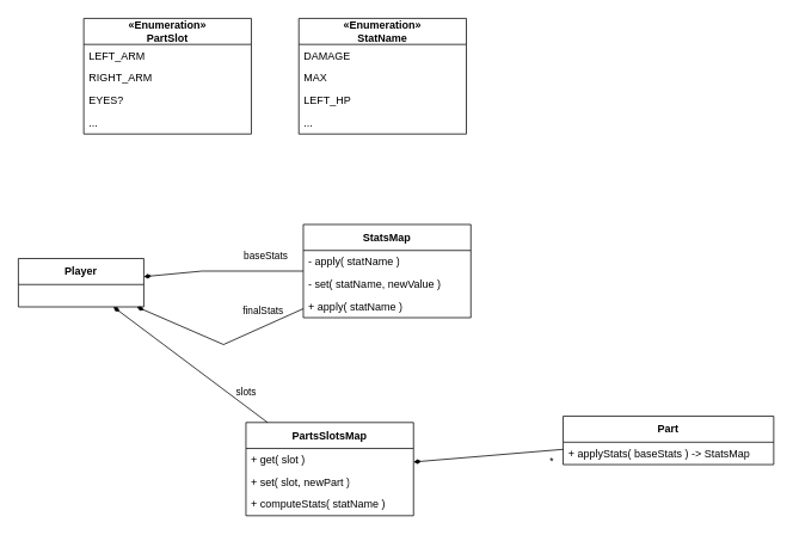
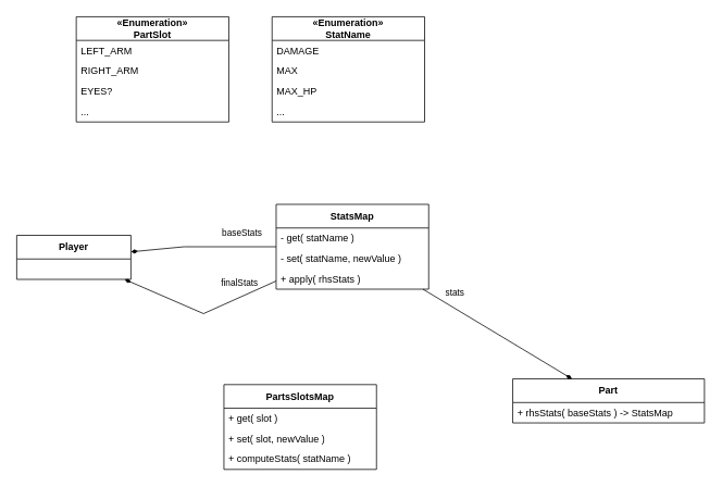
- <mxCell id="12" value="LEFT_HP" style="text;html=1;strokeColor=none;fillColor=none;align=left;verticalAlign=middle;spacingLeft=4;spacingRight=4;overflow=hidden;rotatable=0;points=[[0,0.5],[1,0.5]];portConstraint=eastwest;whiteSpace=wrap;" vertex="1" parent="9"><mxGeometry y="79" width="187" height="25" as="geometry" /></mxCell>
+ <mxCell id="12" value="MAX_HP" style="text;html=1;strokeColor=none;fillColor=none;align=left;verticalAlign=middle;spacingLeft=4;spacingRight=4;overflow=hidden;rotatable=0;points=[[0,0.5],[1,0.5]];portConstraint=eastwest;whiteSpace=wrap;" vertex="1" parent="9"><mxGeometry y="79" width="187" height="25" as="geometry" /></mxCell>
- <mxCell id="6" value="-&amp;nbsp;apply( statName )" style="text;html=1;strokeColor=none;fillColor=none;align=left;verticalAlign=middle;spacingLeft=4;spacingRight=4;overflow=hidden;rotatable=0;points=[[0,0.5],[1,0.5]];portConstraint=eastwest;whiteSpace=wrap;" vertex="1" parent="5"><mxGeometry y="29" width="187" height="25" as="geometry" /></mxCell>
+ <mxCell id="6" value="-&amp;nbsp;get( statName )" style="text;html=1;strokeColor=none;fillColor=none;align=left;verticalAlign=middle;spacingLeft=4;spacingRight=4;overflow=hidden;rotatable=0;points=[[0,0.5],[1,0.5]];portConstraint=eastwest;whiteSpace=wrap;" vertex="1" parent="5"><mxGeometry y="29" width="187" height="25" as="geometry" /></mxCell>
- <mxCell id="8" value="+ apply( statName )" style="text;html=1;strokeColor=none;fillColor=none;align=left;verticalAlign=middle;spacingLeft=4;spacingRight=4;overflow=hidden;rotatable=0;points=[[0,0.5],[1,0.5]];portConstraint=eastwest;whiteSpace=wrap;" vertex="1" parent="5"><mxGeometry y="79" width="187" height="25" as="geometry" /></mxCell>
+ <mxCell id="8" value="+ apply( rhsStats )" style="text;html=1;strokeColor=none;fillColor=none;align=left;verticalAlign=middle;spacingLeft=4;spacingRight=4;overflow=hidden;rotatable=0;points=[[0,0.5],[1,0.5]];portConstraint=eastwest;whiteSpace=wrap;" vertex="1" parent="5"><mxGeometry y="79" width="187" height="25" as="geometry" /></mxCell>
+ <mxCell id="29" style="rounded=0;orthogonalLoop=1;jettySize=auto;html=1;startArrow=diamondThin;startFill=1;endArrow=none;endFill=0;" edge="1" parent="1" source="25" target="5"><mxGeometry relative="1" as="geometry"><mxPoint x="170" y="370" as="sourcePoint" /><mxPoint x="348" y="332" as="targetPoint" /></mxGeometry></mxCell>
+ <mxCell id="30" value="stats" style="edgeLabel;html=1;align=center;verticalAlign=middle;resizable=0;points=[];" vertex="1" connectable="0" parent="29"><mxGeometry x="0.738" y="-1" relative="1" as="geometry"><mxPoint x="14" y="-9" as="offset" /></mxGeometry></mxCell>
- <mxCell id="23" style="rounded=0;orthogonalLoop=1;jettySize=auto;html=1;startArrow=diamondThin;startFill=1;endArrow=none;endFill=0;" edge="1" parent="1" source="4" target="19"><mxGeometry relative="1" as="geometry"><mxPoint x="170" y="370" as="sourcePoint" /><mxPoint x="348" y="332" as="targetPoint" /></mxGeometry></mxCell>
- <mxCell id="24" value="slots" style="edgeLabel;html=1;align=center;verticalAlign=middle;resizable=0;points=[];" vertex="1" connectable="0" parent="23"><mxGeometry x="0.738" y="-1" relative="1" as="geometry"><mxPoint x="-2" y="-18" as="offset" /></mxGeometry></mxCell>
- <mxCell id="26" value="+ applyStats( baseStats ) -&amp;gt; StatsMap" style="text;html=1;strokeColor=none;fillColor=none;align=left;verticalAlign=middle;spacingLeft=4;spacingRight=4;overflow=hidden;rotatable=0;points=[[0,0.5],[1,0.5]];portConstraint=eastwest;whiteSpace=wrap;" vertex="1" parent="25"><mxGeometry y="29" width="235" height="25" as="geometry" /></mxCell>
+ <mxCell id="26" value="+ rhsStats( baseStats ) -&amp;gt; StatsMap" style="text;html=1;strokeColor=none;fillColor=none;align=left;verticalAlign=middle;spacingLeft=4;spacingRight=4;overflow=hidden;rotatable=0;points=[[0,0.5],[1,0.5]];portConstraint=eastwest;whiteSpace=wrap;" vertex="1" parent="25"><mxGeometry y="29" width="235" height="25" as="geometry" /></mxCell>
- <mxCell id="27" style="rounded=0;orthogonalLoop=1;jettySize=auto;html=1;startArrow=diamondThin;startFill=1;endArrow=none;endFill=0;" edge="1" parent="1" source="19" target="25"><mxGeometry relative="1" as="geometry"><mxPoint x="151" y="412" as="sourcePoint" /><mxPoint x="284" y="483" as="targetPoint" /></mxGeometry></mxCell>
- <mxCell id="28" value="*" style="edgeLabel;html=1;align=center;verticalAlign=middle;resizable=0;points=[];" vertex="1" connectable="0" parent="27"><mxGeometry x="0.738" y="-1" relative="1" as="geometry"><mxPoint x="8" y="11" as="offset" /></mxGeometry></mxCell>
- <mxCell id="21" value="+ set( slot, newPart )" style="text;html=1;strokeColor=none;fillColor=none;align=left;verticalAlign=middle;spacingLeft=4;spacingRight=4;overflow=hidden;rotatable=0;points=[[0,0.5],[1,0.5]];portConstraint=eastwest;whiteSpace=wrap;" vertex="1" parent="19"><mxGeometry y="54" width="187" height="25" as="geometry" /></mxCell>
+ <mxCell id="21" value="+ set( slot, newValue )" style="text;html=1;strokeColor=none;fillColor=none;align=left;verticalAlign=middle;spacingLeft=4;spacingRight=4;overflow=hidden;rotatable=0;points=[[0,0.5],[1,0.5]];portConstraint=eastwest;whiteSpace=wrap;" vertex="1" parent="19"><mxGeometry y="54" width="187" height="25" as="geometry" /></mxCell>
